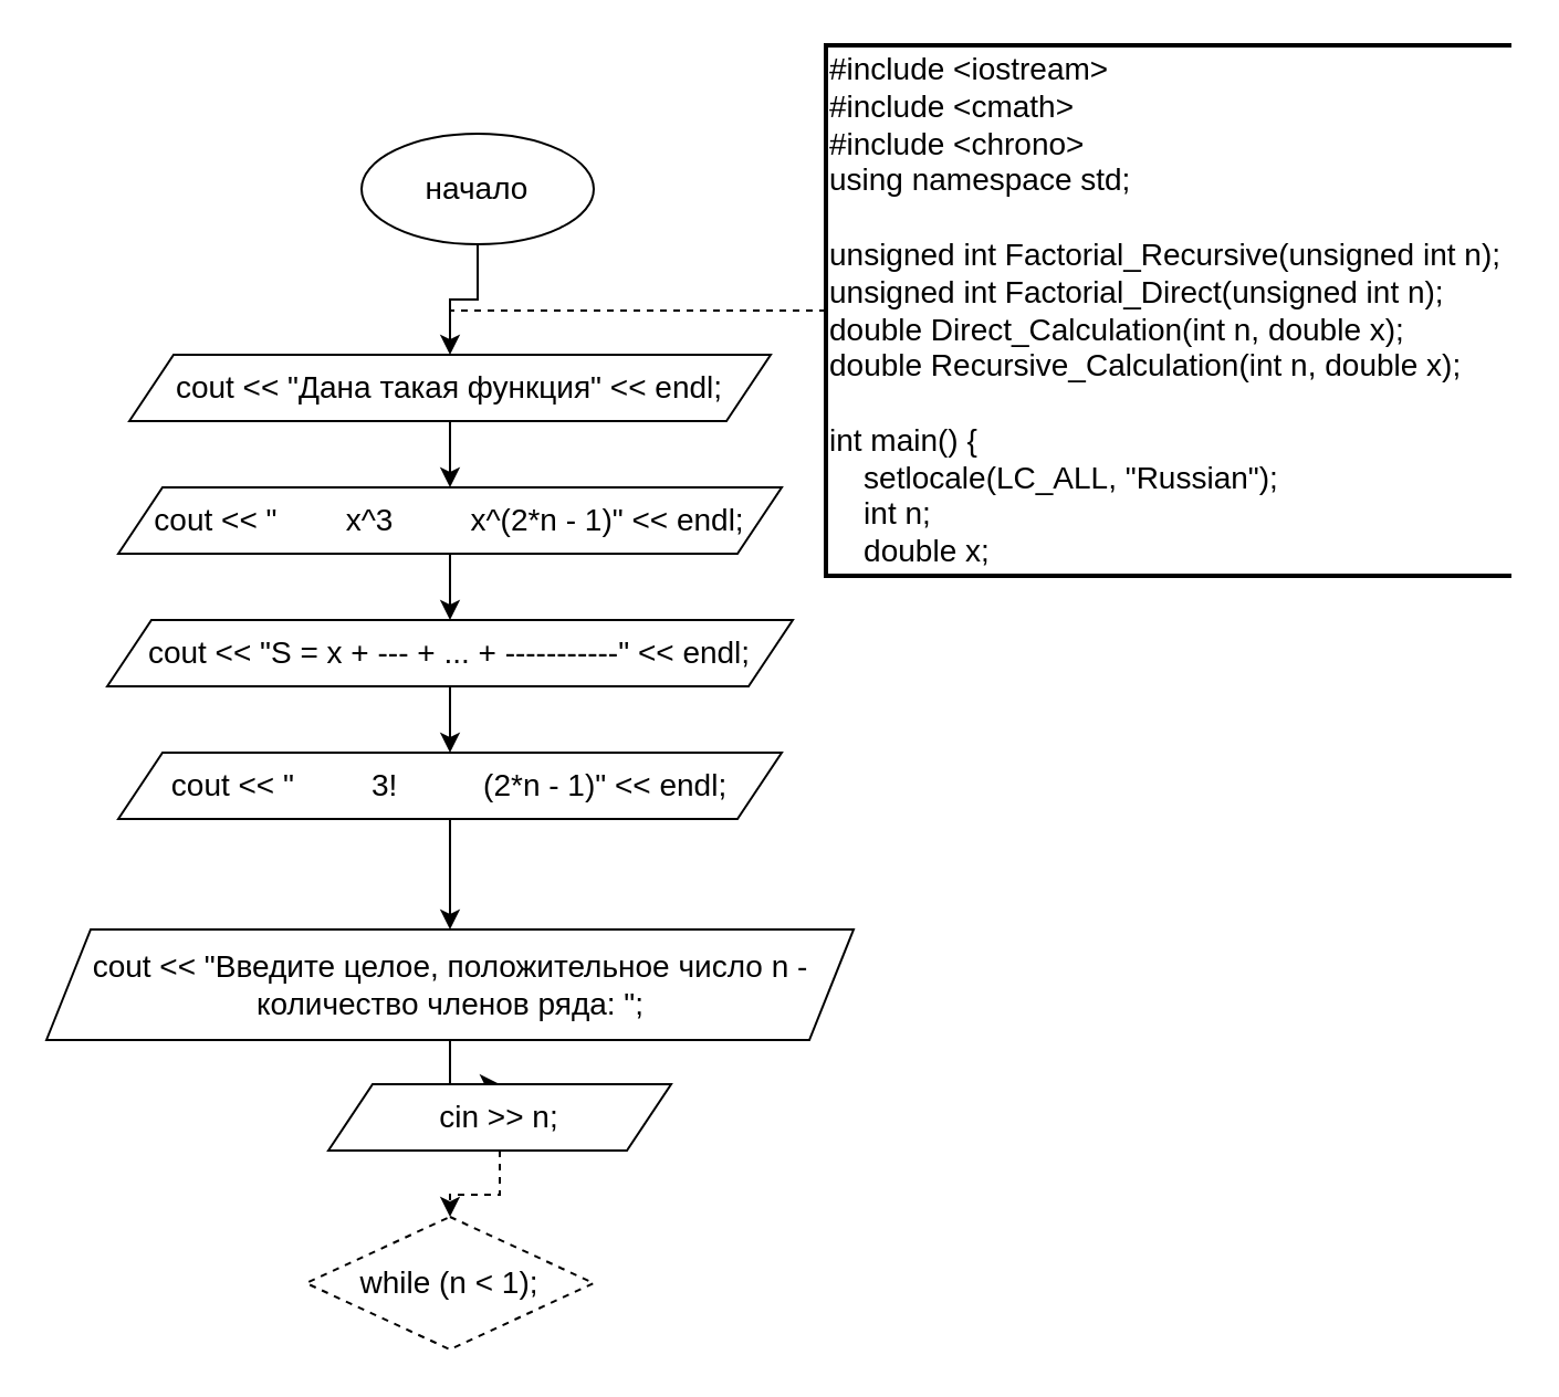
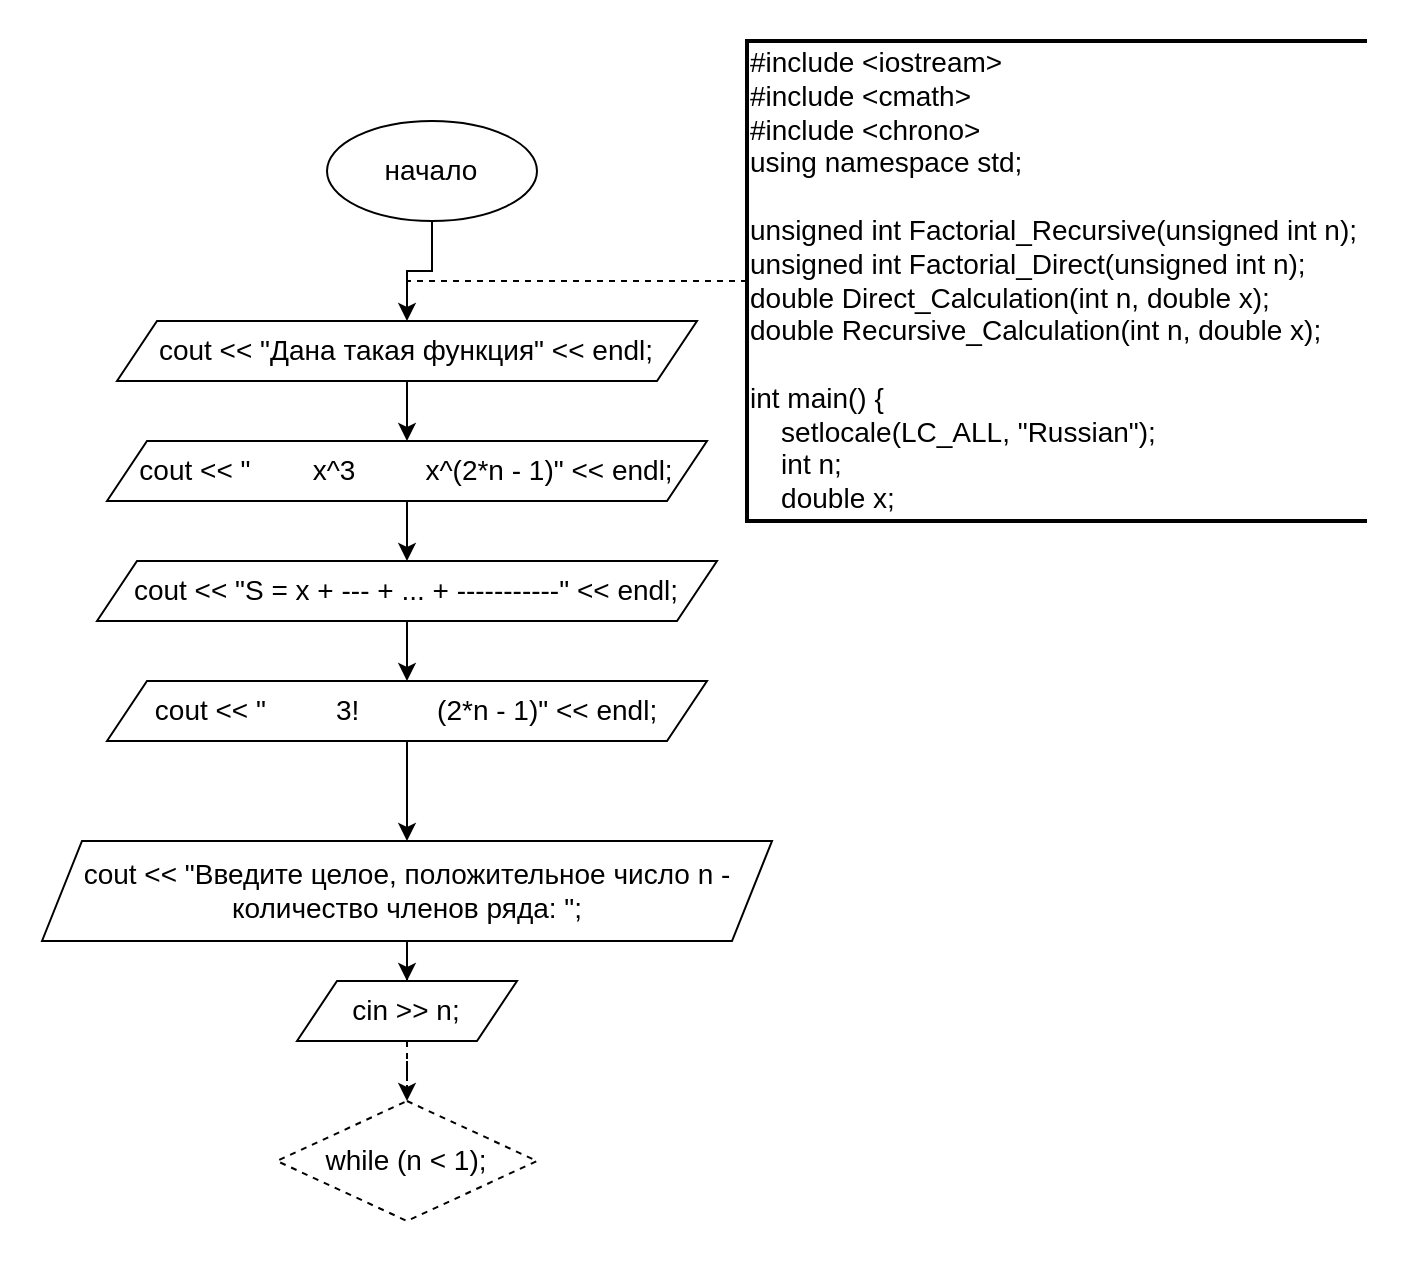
- <mxCell id="17" value="cin &amp;gt;&amp;gt; n;" style="shape=parallelogram;perimeter=parallelogramPerimeter;whiteSpace=wrap;html=1;fixedSize=1;fontSize=14;" vertex="1" parent="1"><mxGeometry x="148" y="490" width="155" height="30" as="geometry" /></mxCell>
+ <mxCell id="17" value="cin &amp;gt;&amp;gt; n;" style="shape=parallelogram;perimeter=parallelogramPerimeter;whiteSpace=wrap;html=1;fixedSize=1;fontSize=14;" vertex="1" parent="1"><mxGeometry x="148" y="490" width="110" height="30" as="geometry" /></mxCell>
